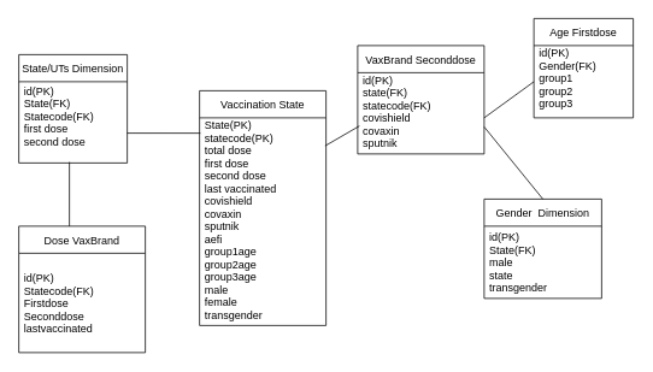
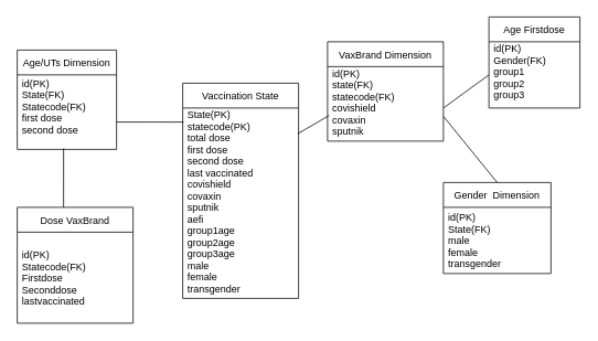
- <mxCell id="8" value="VaxBrand Seconddose" style="swimlane;fontStyle=0;childLayout=stackLayout;horizontal=1;startSize=30;horizontalStack=0;resizeParent=1;resizeParentMax=0;resizeLast=0;collapsible=1;marginBottom=0;" vertex="1" parent="1"><mxGeometry x="395" y="50" width="140" height="120" as="geometry" /></mxCell>
+ <mxCell id="8" value="VaxBrand Dimension" style="swimlane;fontStyle=0;childLayout=stackLayout;horizontal=1;startSize=30;horizontalStack=0;resizeParent=1;resizeParentMax=0;resizeLast=0;collapsible=1;marginBottom=0;" vertex="1" parent="1"><mxGeometry x="395" y="50" width="140" height="120" as="geometry" /></mxCell>
- <mxCell id="4" value="State/UTs Dimension" style="swimlane;fontStyle=0;childLayout=stackLayout;horizontal=1;startSize=30;horizontalStack=0;resizeParent=1;resizeParentMax=0;resizeLast=0;collapsible=1;marginBottom=0;" vertex="1" parent="1"><mxGeometry x="20" y="60" width="120" height="120" as="geometry" /></mxCell>
+ <mxCell id="4" value="Age/UTs Dimension" style="swimlane;fontStyle=0;childLayout=stackLayout;horizontal=1;startSize=30;horizontalStack=0;resizeParent=1;resizeParentMax=0;resizeLast=0;collapsible=1;marginBottom=0;" vertex="1" parent="1"><mxGeometry x="20" y="60" width="120" height="120" as="geometry" /></mxCell>
- <mxCell id="7" value="id(PK)&#10;State(FK)&#10;male&#10;state&#10;transgender " style="text;strokeColor=none;fillColor=none;align=left;verticalAlign=middle;spacingLeft=4;spacingRight=4;overflow=hidden;points=[[0,0.5],[1,0.5]];portConstraint=eastwest;rotatable=0;" vertex="1" parent="6"><mxGeometry y="30" width="130" height="80" as="geometry" /></mxCell>
+ <mxCell id="7" value="id(PK)&#10;State(FK)&#10;male&#10;female&#10;transgender " style="text;strokeColor=none;fillColor=none;align=left;verticalAlign=middle;spacingLeft=4;spacingRight=4;overflow=hidden;points=[[0,0.5],[1,0.5]];portConstraint=eastwest;rotatable=0;" vertex="1" parent="6"><mxGeometry y="30" width="130" height="80" as="geometry" /></mxCell>
